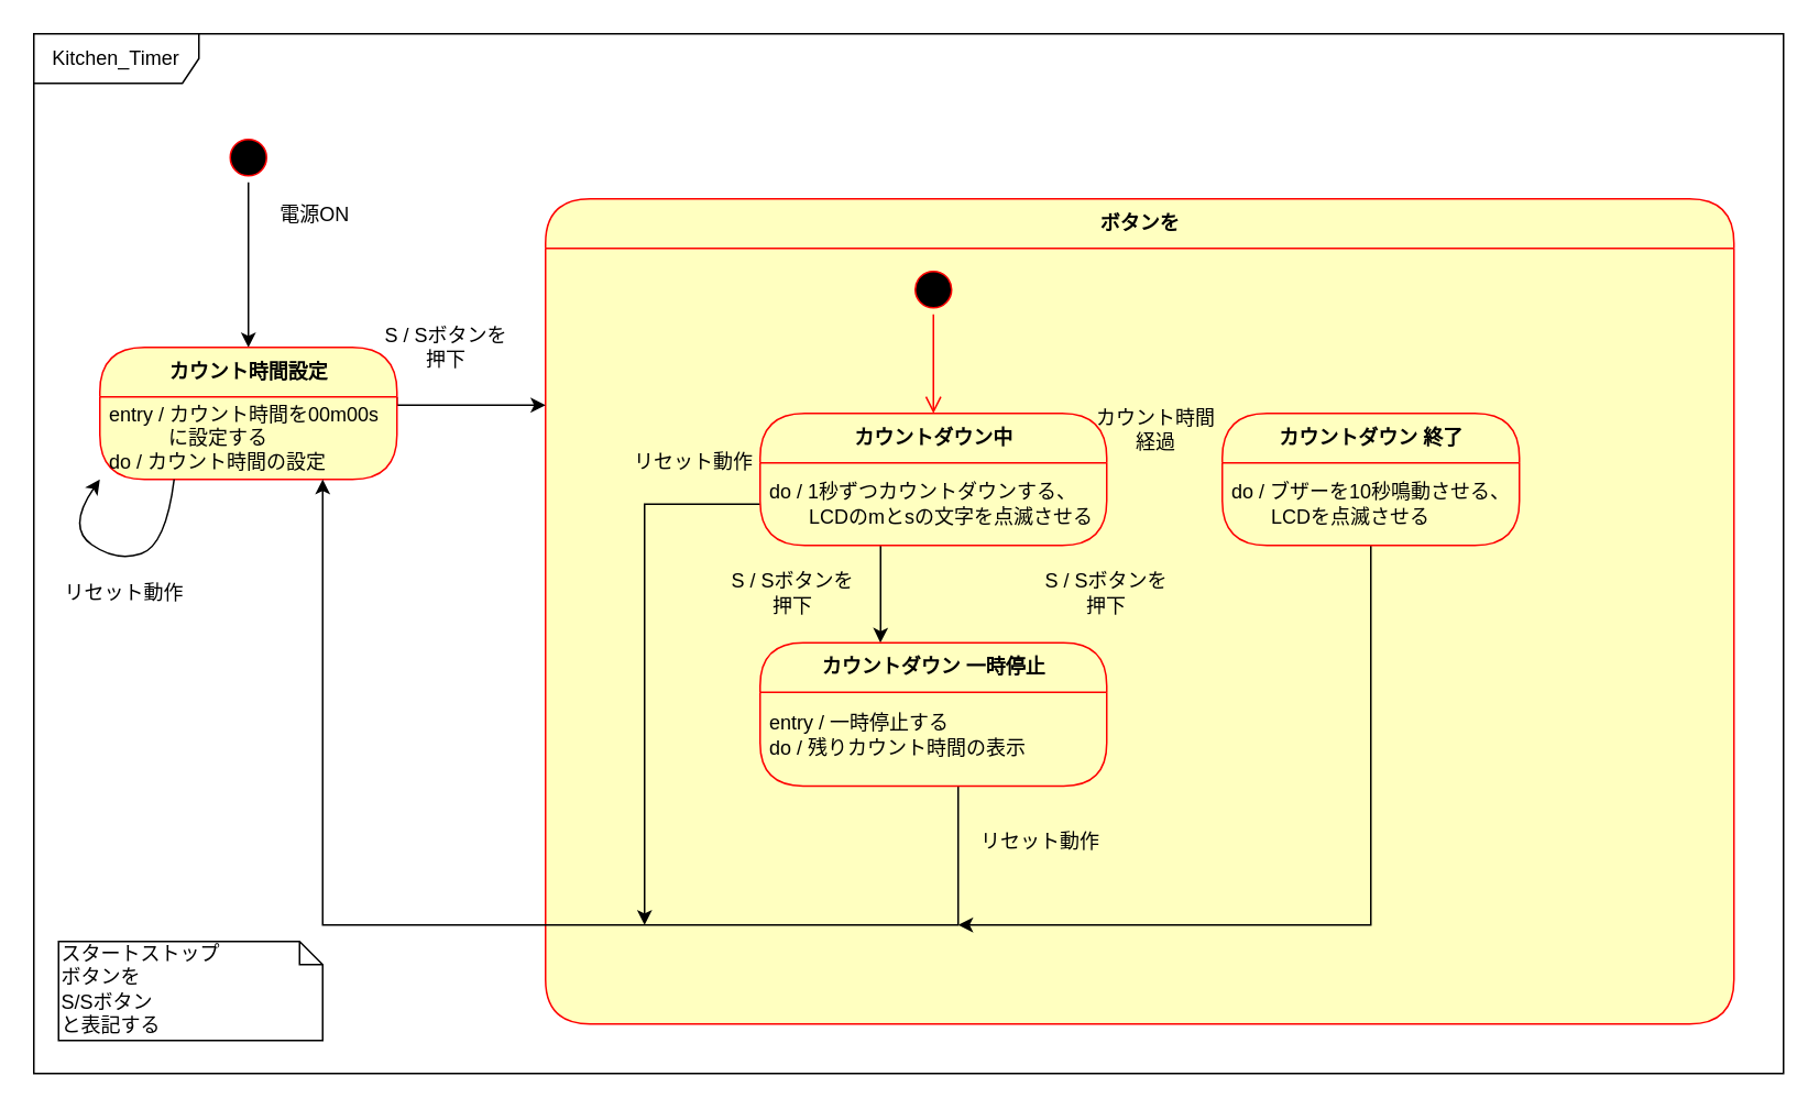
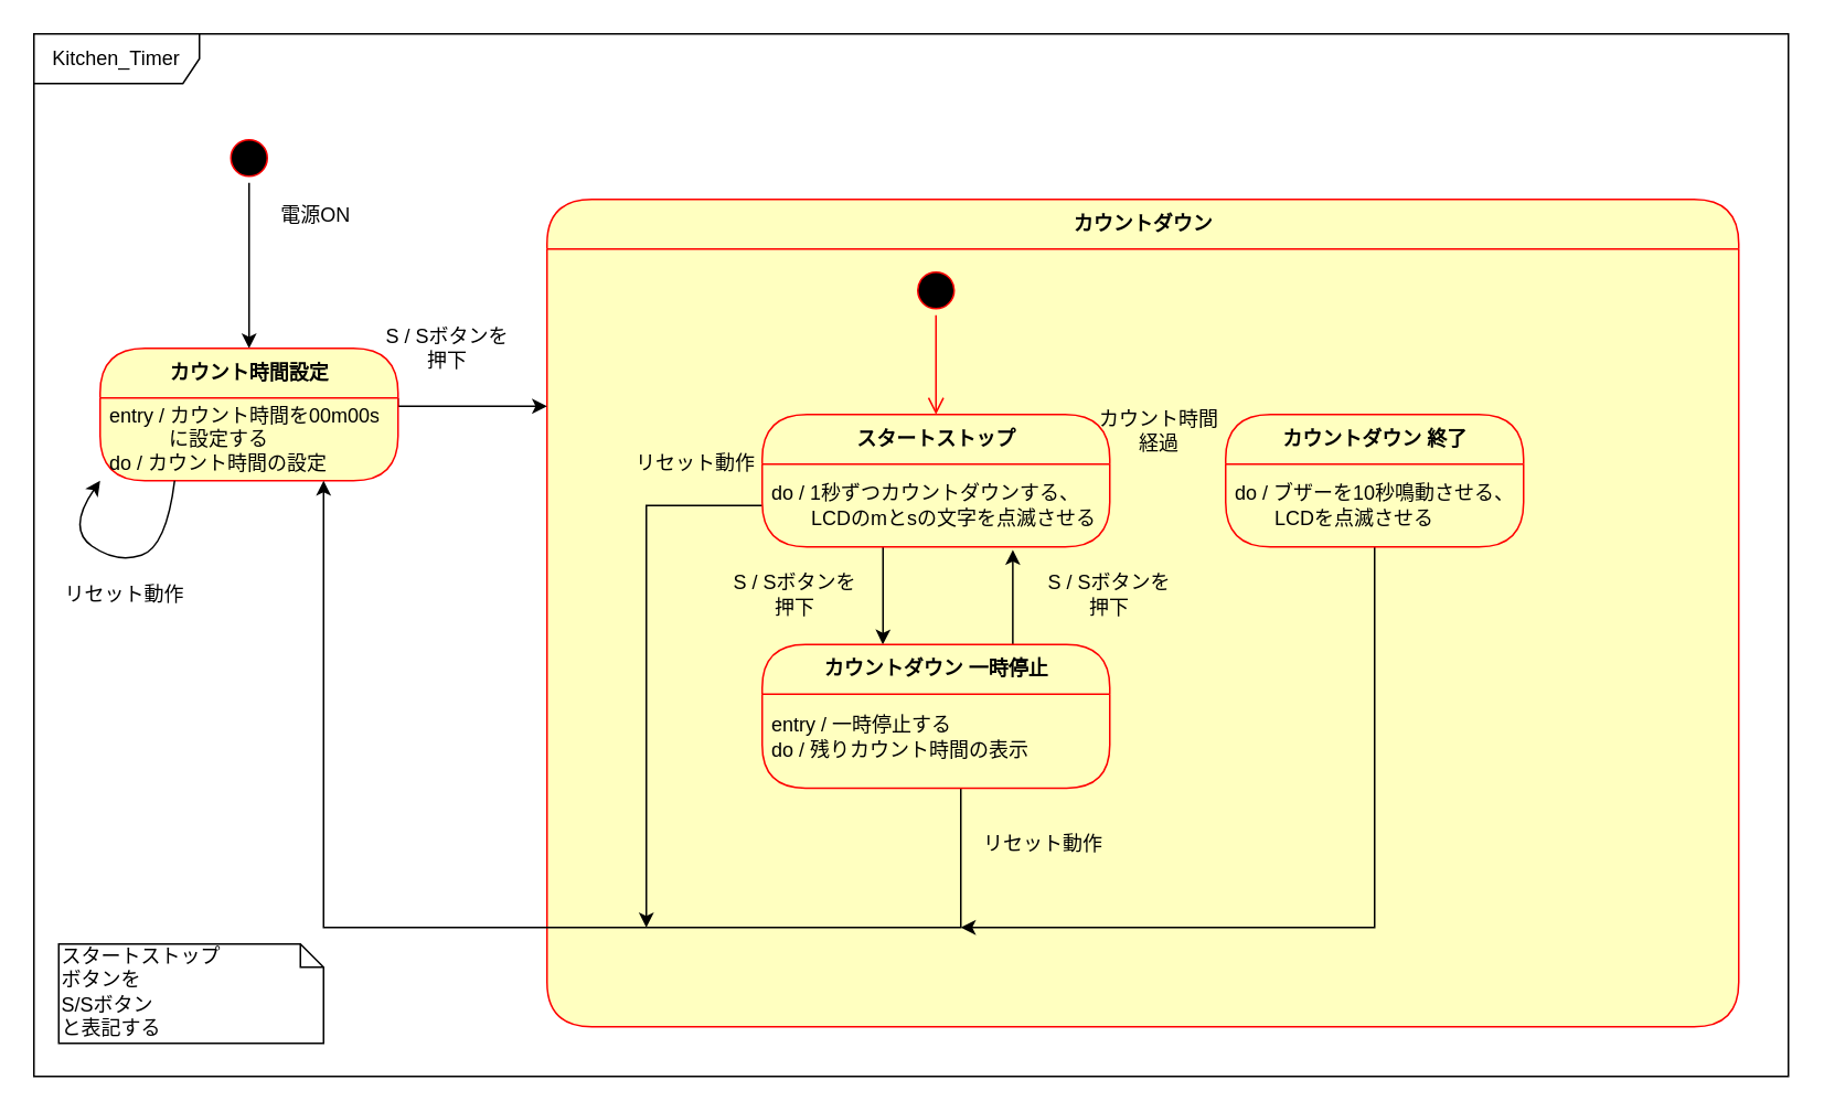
- <mxCell id="3" value="ボタンを" style="swimlane;html=1;fontStyle=1;align=center;verticalAlign=middle;childLayout=stackLayout;horizontal=1;startSize=30;horizontalStack=0;resizeParent=0;resizeLast=1;container=0;fontColor=#000000;collapsible=0;rounded=1;arcSize=30;strokeColor=#ff0000;fillColor=#ffffc0;swimlaneFillColor=#ffffc0;dropTarget=0;" parent="1" vertex="1"><mxGeometry x="330" y="120" width="720" height="500" as="geometry" /></mxCell>
+ <mxCell id="3" value="カウントダウン" style="swimlane;html=1;fontStyle=1;align=center;verticalAlign=middle;childLayout=stackLayout;horizontal=1;startSize=30;horizontalStack=0;resizeParent=0;resizeLast=1;container=0;fontColor=#000000;collapsible=0;rounded=1;arcSize=30;strokeColor=#ff0000;fillColor=#ffffc0;swimlaneFillColor=#ffffc0;dropTarget=0;" parent="1" vertex="1"><mxGeometry x="330" y="120" width="720" height="500" as="geometry" /></mxCell>
- <mxCell id="25" value="カウントダウン中" style="swimlane;html=1;fontStyle=1;align=center;verticalAlign=middle;childLayout=stackLayout;horizontal=1;startSize=30;horizontalStack=0;resizeParent=0;resizeLast=1;container=0;fontColor=#000000;collapsible=0;rounded=1;arcSize=30;strokeColor=#ff0000;fillColor=#ffffc0;swimlaneFillColor=#ffffc0;dropTarget=0;" parent="1" vertex="1"><mxGeometry x="460" y="250" width="210" height="80" as="geometry" /></mxCell>
+ <mxCell id="25" value="スタートストップ" style="swimlane;html=1;fontStyle=1;align=center;verticalAlign=middle;childLayout=stackLayout;horizontal=1;startSize=30;horizontalStack=0;resizeParent=0;resizeLast=1;container=0;fontColor=#000000;collapsible=0;rounded=1;arcSize=30;strokeColor=#ff0000;fillColor=#ffffc0;swimlaneFillColor=#ffffc0;dropTarget=0;" parent="1" vertex="1"><mxGeometry x="460" y="250" width="210" height="80" as="geometry" /></mxCell>
+ <mxCell id="9" style="edgeStyle=orthogonalEdgeStyle;rounded=0;orthogonalLoop=1;jettySize=auto;html=1;exitX=0.721;exitY=0.014;exitDx=0;exitDy=0;entryX=0.721;entryY=1.036;entryDx=0;entryDy=0;entryPerimeter=0;exitPerimeter=0;" parent="1" source="27" target="26" edge="1"><mxGeometry relative="1" as="geometry"><mxPoint x="433" y="330" as="targetPoint" /><Array as="points" /></mxGeometry></mxCell>
